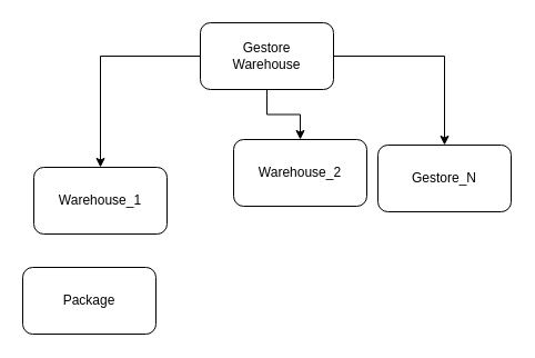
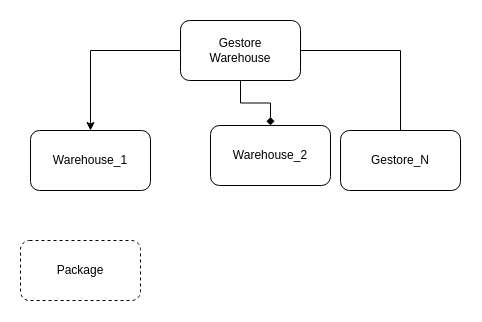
- <mxCell id="5" value="" style="edgeStyle=orthogonalEdgeStyle;rounded=0;orthogonalLoop=1;jettySize=auto;html=1;" edge="1" parent="1" source="7" target="8"><mxGeometry relative="1" as="geometry" /></mxCell>
+ <mxCell id="5" value="" style="edgeStyle=orthogonalEdgeStyle;rounded=0;orthogonalLoop=1;jettySize=auto;html=1;endArrow=diamond;" edge="1" parent="1" source="7" target="8"><mxGeometry relative="1" as="geometry" /></mxCell>
- <mxCell id="6" value="" style="edgeStyle=orthogonalEdgeStyle;rounded=0;orthogonalLoop=1;jettySize=auto;html=1;" edge="1" parent="1" source="7" target="9"><mxGeometry relative="1" as="geometry" /></mxCell>
+ <mxCell id="6" value="" style="edgeStyle=orthogonalEdgeStyle;rounded=0;orthogonalLoop=1;jettySize=auto;html=1;endArrow=none;" edge="1" parent="1" source="7" target="9"><mxGeometry relative="1" as="geometry" /></mxCell>
- <mxCell id="3" value="Warehouse_1" style="rounded=1;whiteSpace=wrap;html=1;fillColor=none;" vertex="1" parent="1"><mxGeometry x="30" y="150" width="120" height="60" as="geometry" /></mxCell>
+ <mxCell id="3" value="Warehouse_1" style="rounded=1;whiteSpace=wrap;html=1;fillColor=none;" vertex="1" parent="1"><mxGeometry x="30" y="130" width="120" height="60" as="geometry" /></mxCell>
- <mxCell id="2" value="Package" style="rounded=1;whiteSpace=wrap;html=1;" vertex="1" parent="1"><mxGeometry x="20" y="240" width="120" height="60" as="geometry" /></mxCell>
+ <mxCell id="2" value="Package" style="rounded=1;whiteSpace=wrap;html=1;dashed=1;" vertex="1" parent="1"><mxGeometry x="20" y="240" width="120" height="60" as="geometry" /></mxCell>
